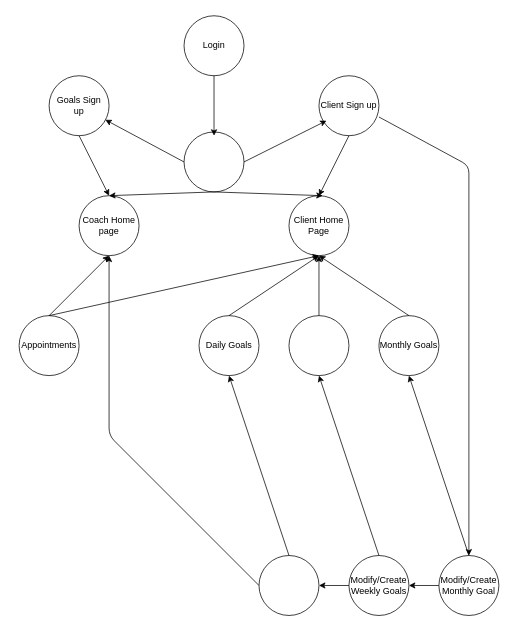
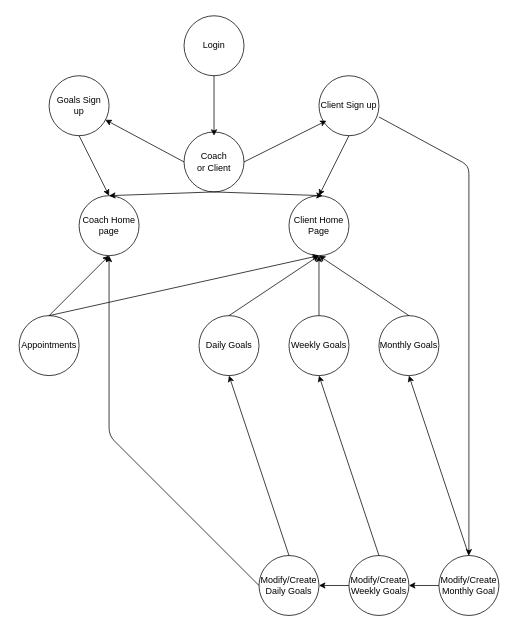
+ <mxCell id="46" value="Coach or Client" style="text;html=1;strokeColor=none;fillColor=none;align=center;verticalAlign=middle;whiteSpace=wrap;rounded=0;" vertex="1" parent="1"><mxGeometry x="260" y="200" width="50" height="30" as="geometry" /></mxCell>
+ <mxCell id="28" value="Weekly Goals" style="text;html=1;strokeColor=none;fillColor=none;align=center;verticalAlign=middle;whiteSpace=wrap;rounded=0;" parent="1" vertex="1"><mxGeometry x="385" y="425" width="80" height="70" as="geometry" /></mxCell>
+ <mxCell id="42" value="Modify/Create Daily Goals" style="text;html=1;strokeColor=none;fillColor=none;align=center;verticalAlign=middle;whiteSpace=wrap;rounded=0;" parent="1" vertex="1"><mxGeometry x="345" y="740" width="80" height="80" as="geometry" /></mxCell>
